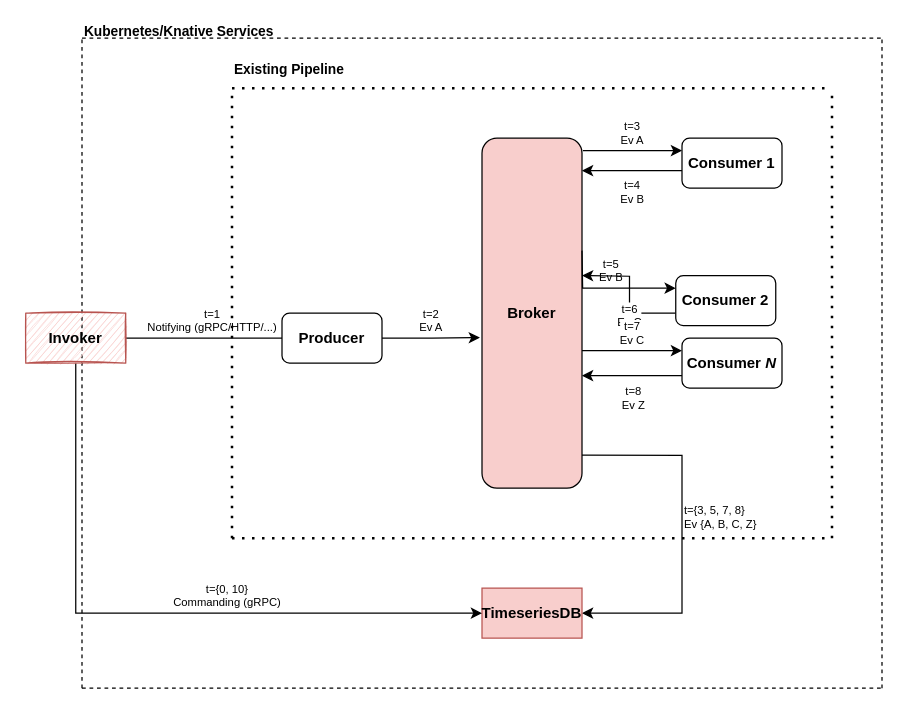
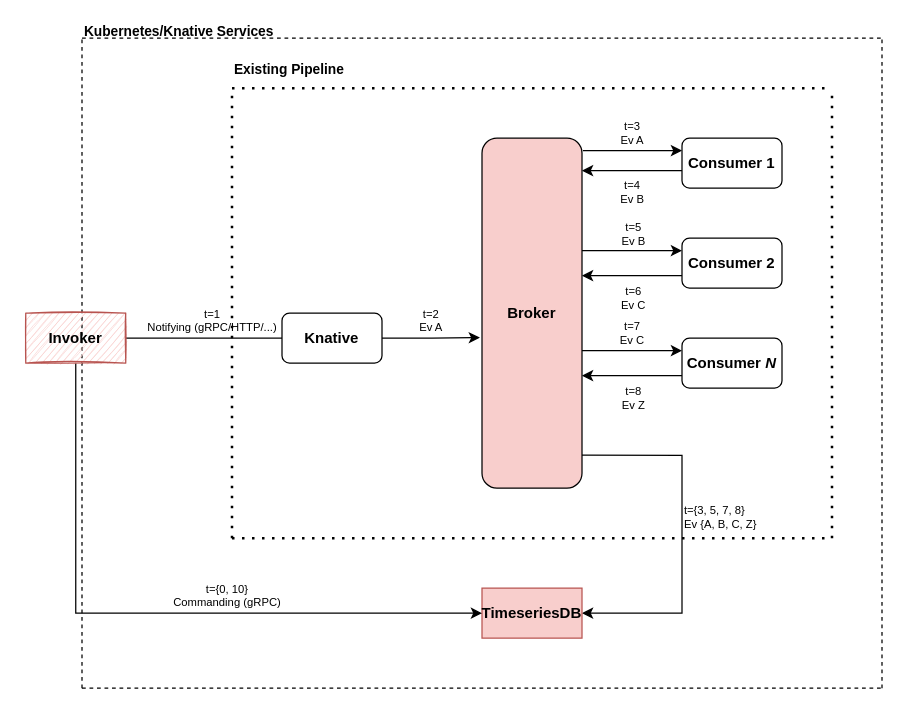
- <mxCell id="10" value="Consumer 2" style="rounded=1;whiteSpace=wrap;html=1;fontStyle=1" parent="1" vertex="1"><mxGeometry x="540" y="220" width="80" height="40" as="geometry" /></mxCell>
+ <mxCell id="10" value="Consumer 2" style="rounded=1;whiteSpace=wrap;html=1;fontStyle=1" parent="1" vertex="1"><mxGeometry x="545" y="190" width="80" height="40" as="geometry" /></mxCell>
- <mxCell id="28" value="Producer" style="rounded=1;whiteSpace=wrap;html=1;fontSize=12;align=center;fontStyle=1" parent="1" vertex="1"><mxGeometry x="225" y="250" width="80" height="40" as="geometry" /></mxCell>
+ <mxCell id="28" value="Knative" style="rounded=1;whiteSpace=wrap;html=1;fontSize=12;align=center;fontStyle=1" parent="1" vertex="1"><mxGeometry x="225" y="250" width="80" height="40" as="geometry" /></mxCell>
